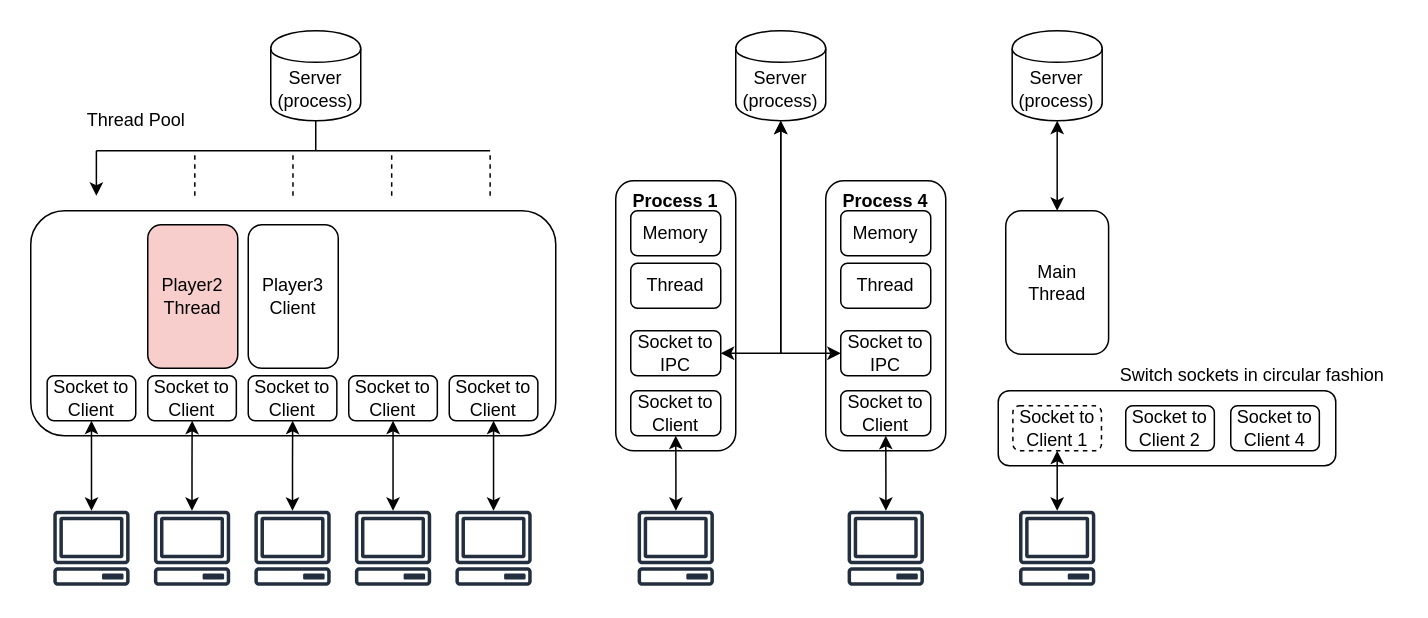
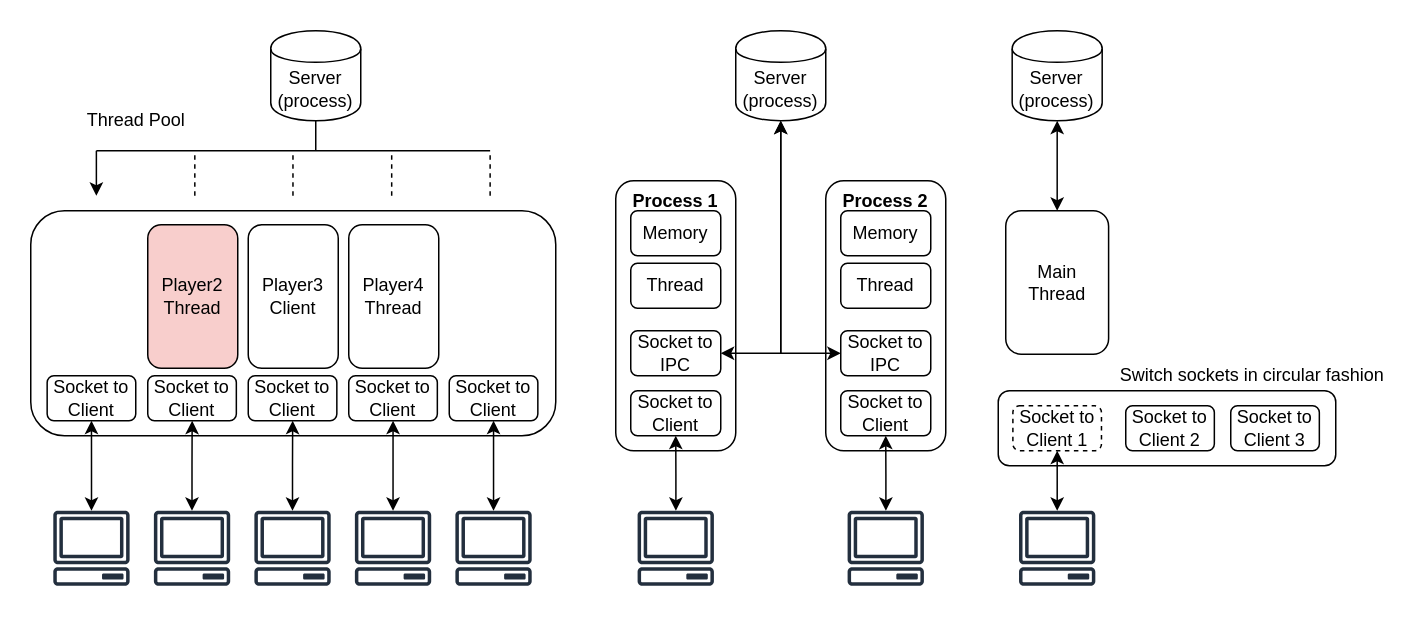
- <mxCell id="9" value="Process 4" style="rounded=1;whiteSpace=wrap;html=1;fontStyle=1;verticalAlign=top;" parent="2" vertex="1"><mxGeometry x="140" y="100" width="80" height="180" as="geometry" /></mxCell>
+ <mxCell id="9" value="Process 2" style="rounded=1;whiteSpace=wrap;html=1;fontStyle=1;verticalAlign=top;" parent="2" vertex="1"><mxGeometry x="140" y="100" width="80" height="180" as="geometry" /></mxCell>
+ <mxCell id="46" value="&lt;div&gt;Player4&lt;/div&gt;&lt;div&gt;Thread&lt;br&gt;&lt;/div&gt;" style="rounded=1;whiteSpace=wrap;html=1;" parent="44" vertex="1"><mxGeometry width="60" height="95.62" as="geometry" /></mxCell>
- <mxCell id="61" value="&lt;div&gt;Socket to &lt;br&gt;&lt;/div&gt;&lt;div&gt;Client 4&lt;br&gt;&lt;/div&gt;" style="rounded=1;whiteSpace=wrap;html=1;" parent="1" vertex="1"><mxGeometry x="820" y="270" width="59.06" height="30" as="geometry" /></mxCell>
+ <mxCell id="61" value="&lt;div&gt;Socket to &lt;br&gt;&lt;/div&gt;&lt;div&gt;Client 3&lt;br&gt;&lt;/div&gt;" style="rounded=1;whiteSpace=wrap;html=1;" parent="1" vertex="1"><mxGeometry x="820" y="270" width="59.06" height="30" as="geometry" /></mxCell>
